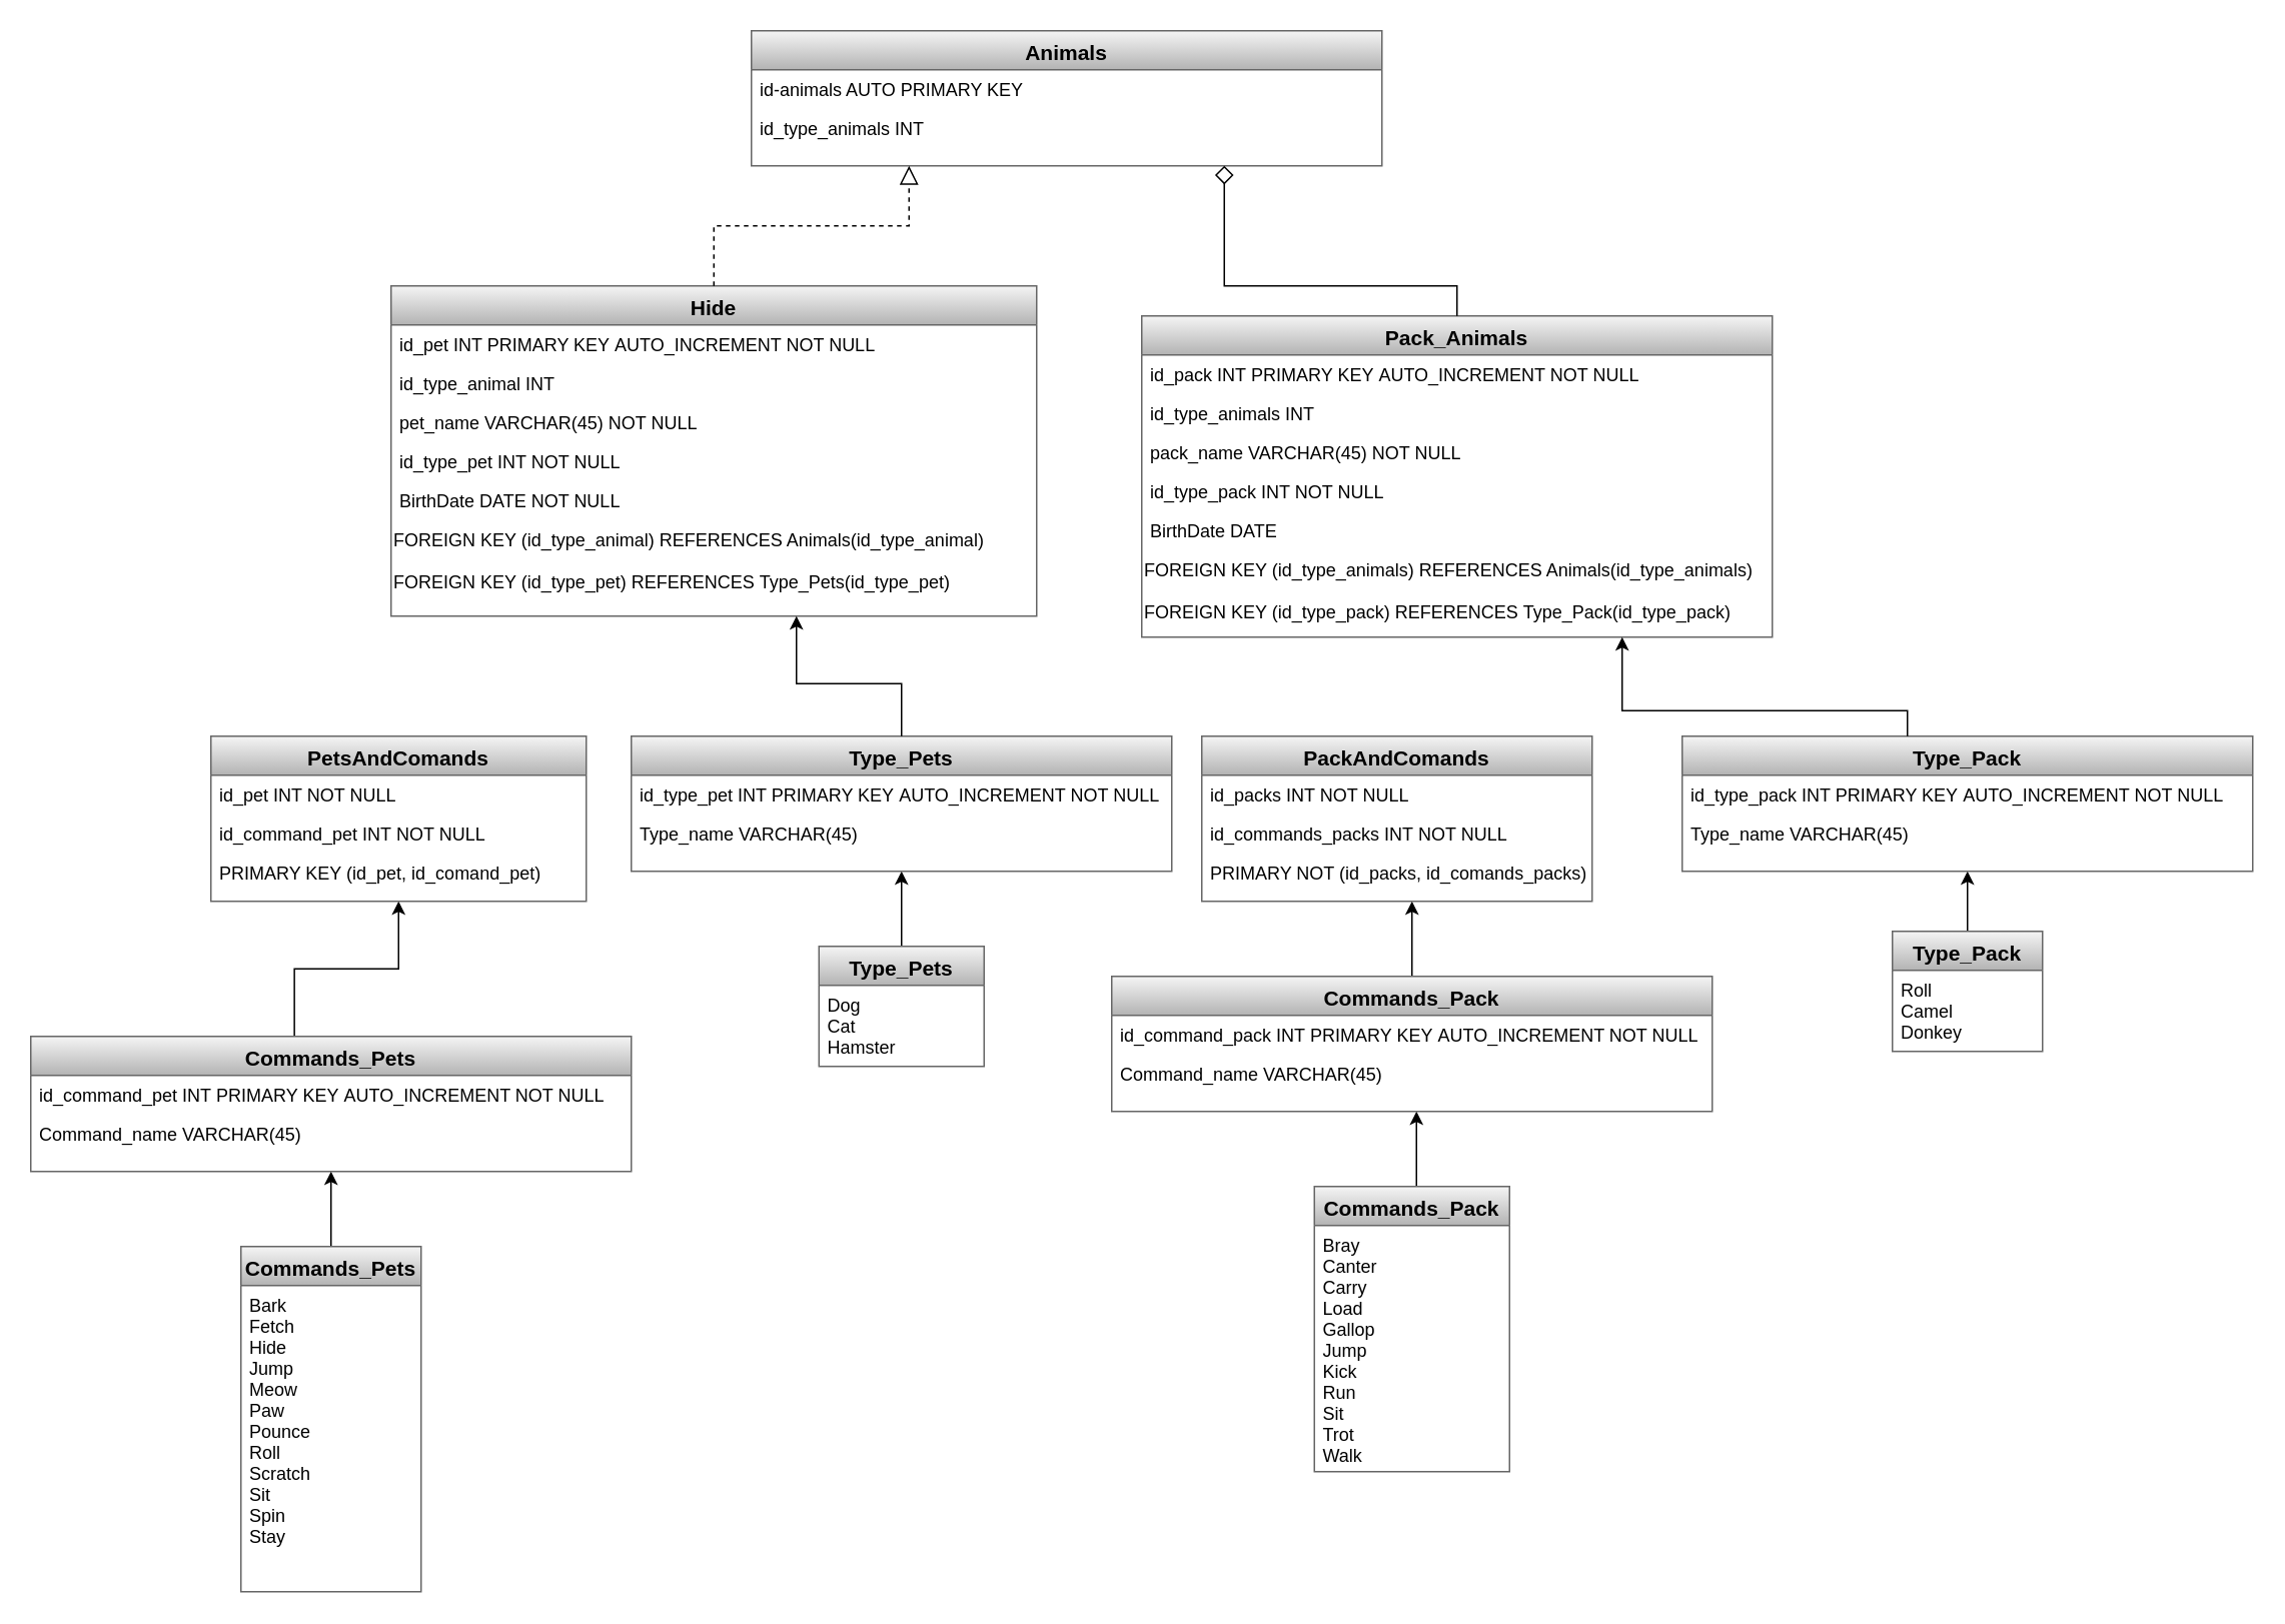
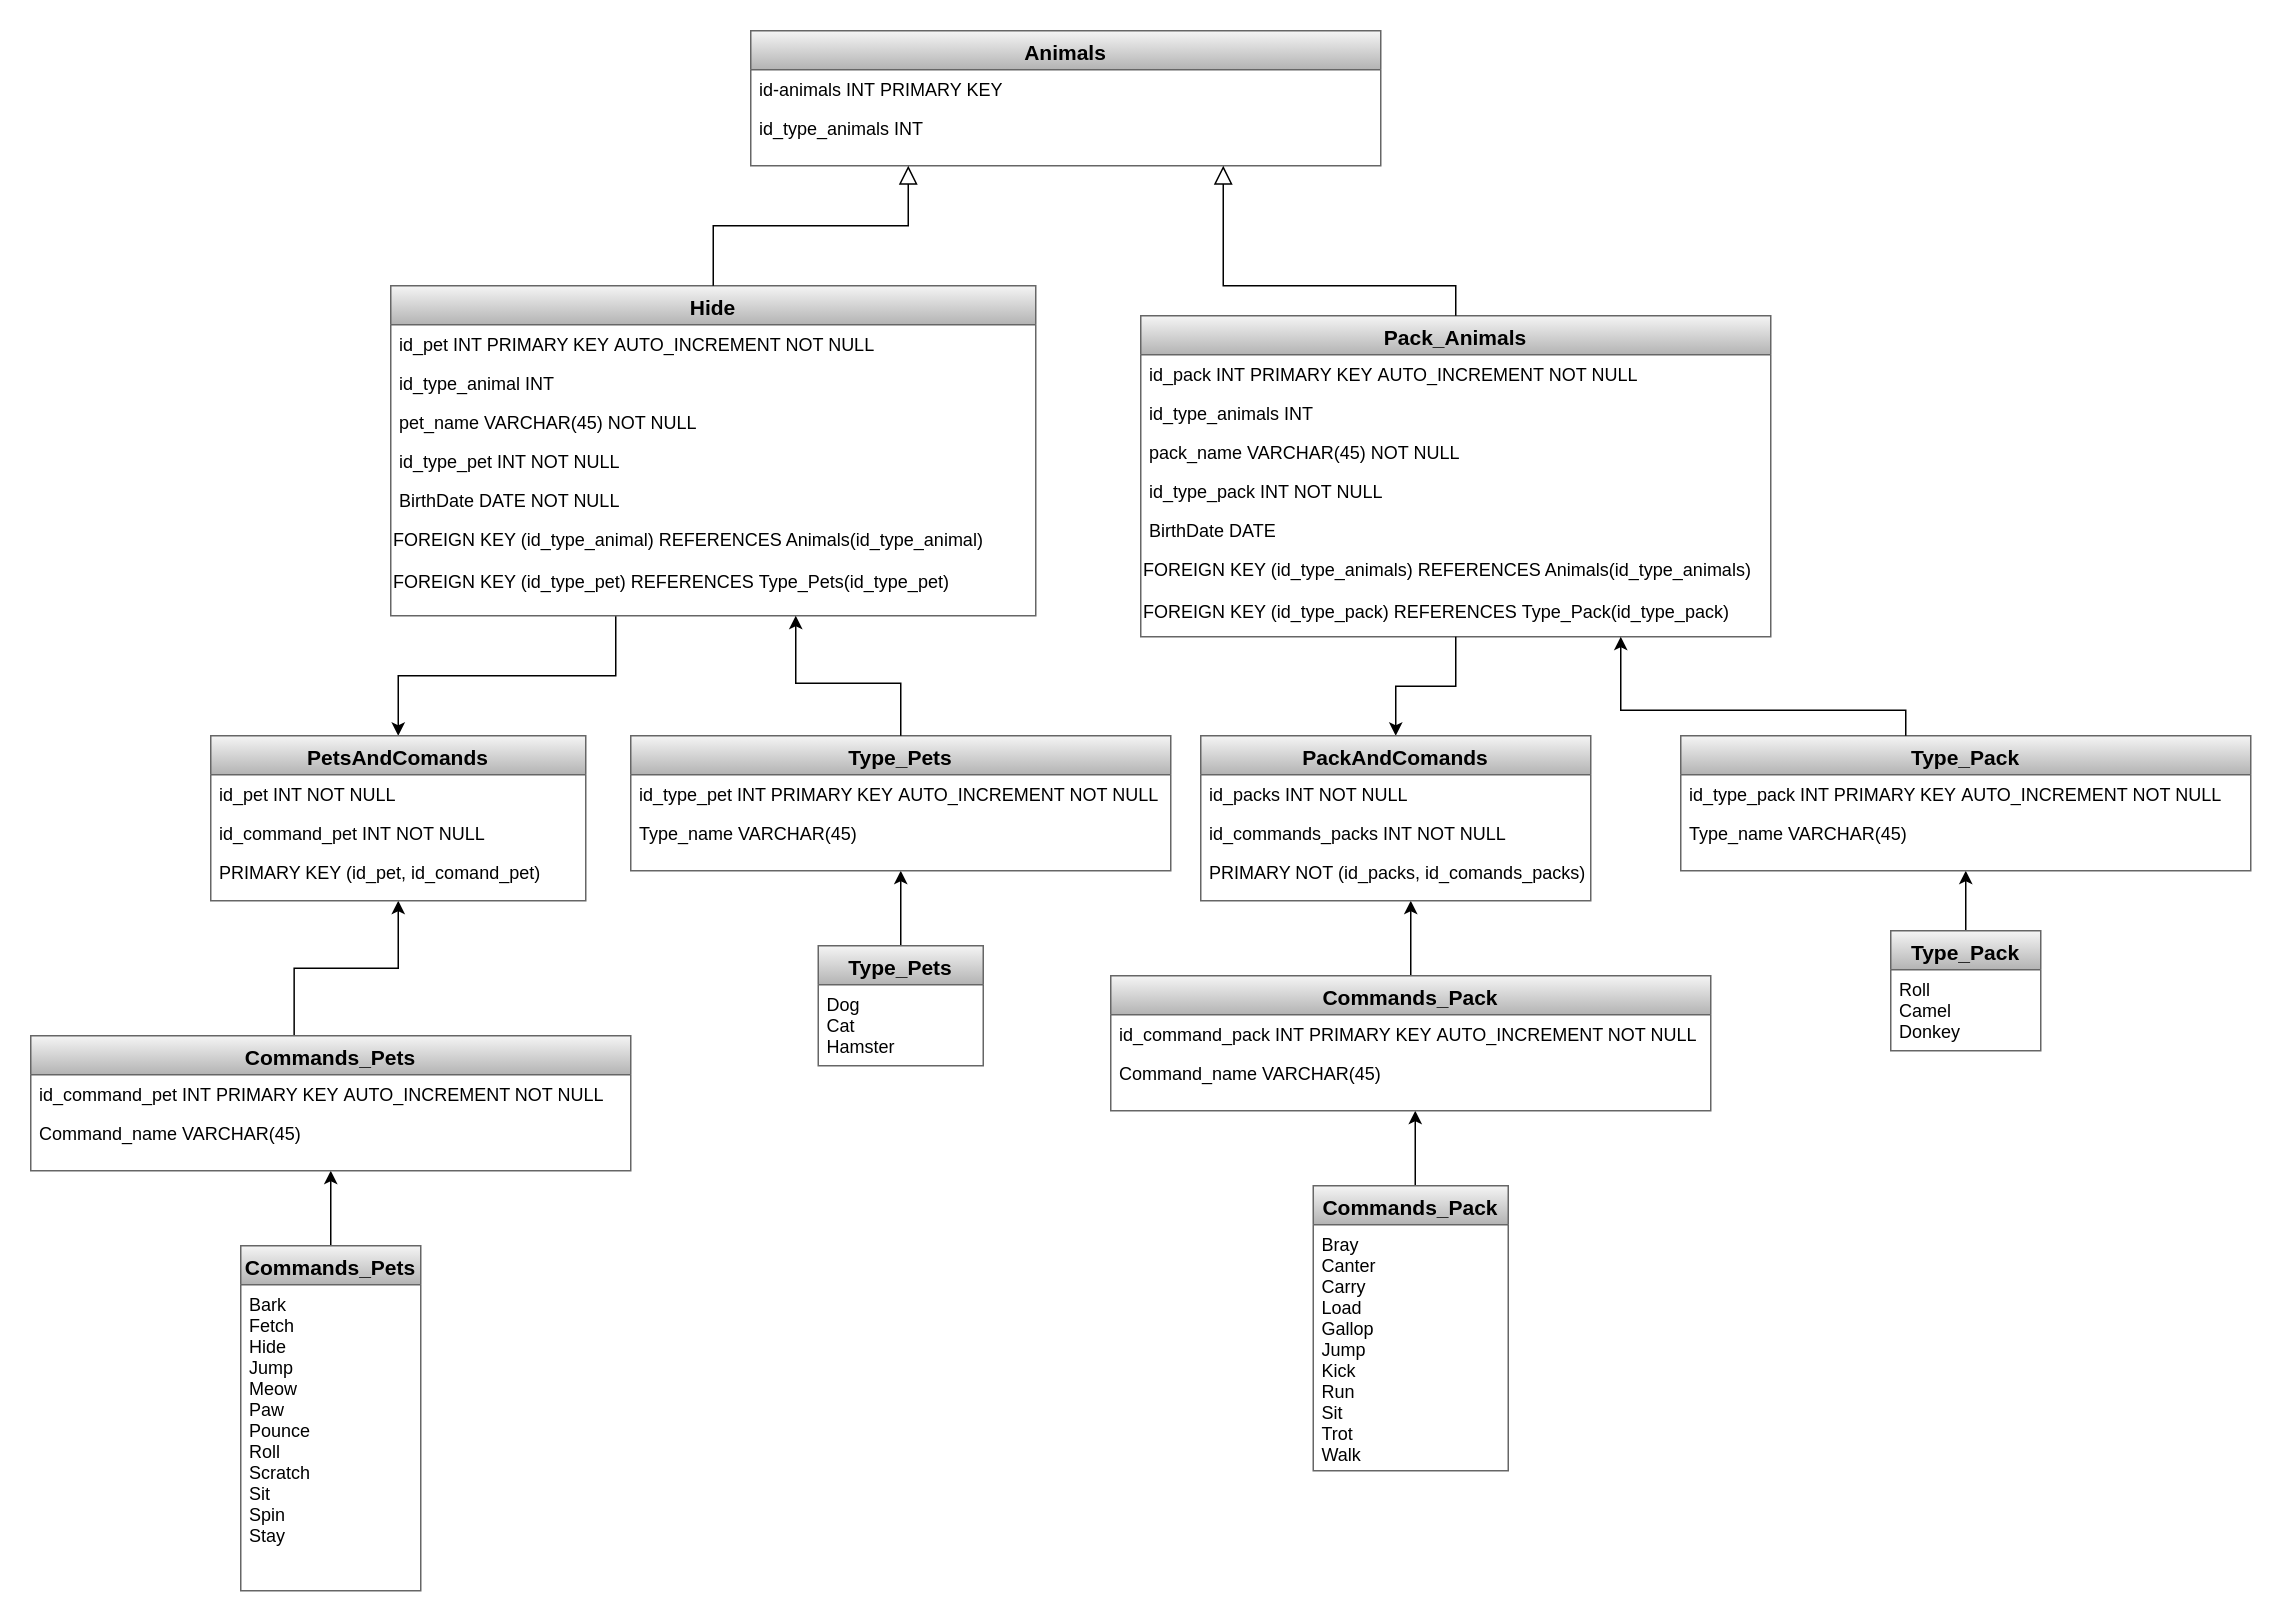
- <mxCell id="3" value="id-animals AUTO PRIMARY KEY" style="text;align=left;verticalAlign=top;spacingLeft=4;spacingRight=4;overflow=hidden;rotatable=0;points=[[0,0.5],[1,0.5]];portConstraint=eastwest;" parent="2" vertex="1"><mxGeometry y="26" width="420" height="26" as="geometry" /></mxCell>
+ <mxCell id="3" value="id-animals INT PRIMARY KEY" style="text;align=left;verticalAlign=top;spacingLeft=4;spacingRight=4;overflow=hidden;rotatable=0;points=[[0,0.5],[1,0.5]];portConstraint=eastwest;" parent="2" vertex="1"><mxGeometry y="26" width="420" height="26" as="geometry" /></mxCell>
- <mxCell id="23" value="" style="endArrow=diamond;endSize=10;endFill=0;shadow=0;strokeWidth=1;rounded=0;edgeStyle=elbowEdgeStyle;elbow=vertical;entryX=0.75;entryY=1;entryDx=0;entryDy=0;exitX=0.5;exitY=0;exitDx=0;exitDy=0;" parent="1" source="15" target="2" edge="1"><mxGeometry width="160" relative="1" as="geometry"><mxPoint x="970" y="290" as="sourcePoint" /><mxPoint x="750" y="130" as="targetPoint" /><Array as="points"><mxPoint x="750" y="190" /></Array></mxGeometry></mxCell>
+ <mxCell id="23" value="" style="endArrow=block;endSize=10;endFill=0;shadow=0;strokeWidth=1;rounded=0;edgeStyle=elbowEdgeStyle;elbow=vertical;entryX=0.75;entryY=1;entryDx=0;entryDy=0;exitX=0.5;exitY=0;exitDx=0;exitDy=0;" parent="1" source="15" target="2" edge="1"><mxGeometry width="160" relative="1" as="geometry"><mxPoint x="970" y="290" as="sourcePoint" /><mxPoint x="750" y="130" as="targetPoint" /><Array as="points"><mxPoint x="750" y="190" /></Array></mxGeometry></mxCell>
- <mxCell id="14" value="" style="endArrow=block;endSize=10;endFill=0;shadow=0;strokeWidth=1;rounded=0;edgeStyle=elbowEdgeStyle;elbow=vertical;entryX=0.25;entryY=1;entryDx=0;entryDy=0;dashed=1;" parent="1" source="6" target="2" edge="1"><mxGeometry width="160" relative="1" as="geometry"><mxPoint x="470" y="153" as="sourcePoint" /><mxPoint x="640" y="120" as="targetPoint" /><Array as="points" /></mxGeometry></mxCell>
+ <mxCell id="14" value="" style="endArrow=block;endSize=10;endFill=0;shadow=0;strokeWidth=1;rounded=0;edgeStyle=elbowEdgeStyle;elbow=vertical;entryX=0.25;entryY=1;entryDx=0;entryDy=0;" parent="1" source="6" target="2" edge="1"><mxGeometry width="160" relative="1" as="geometry"><mxPoint x="470" y="153" as="sourcePoint" /><mxPoint x="640" y="120" as="targetPoint" /><Array as="points" /></mxGeometry></mxCell>
+ <mxCell id="5" value="" style="edgeStyle=orthogonalEdgeStyle;rounded=0;orthogonalLoop=1;jettySize=auto;html=1;" parent="1" source="6" target="52" edge="1"><mxGeometry relative="1" as="geometry"><mxPoint x="405" y="420" as="sourcePoint" /><Array as="points"><mxPoint x="410" y="450" /><mxPoint x="265" y="450" /></Array></mxGeometry></mxCell>
+ <mxCell id="56" style="edgeStyle=orthogonalEdgeStyle;rounded=0;orthogonalLoop=1;jettySize=auto;html=1;" parent="1" source="15" target="57" edge="1"><mxGeometry relative="1" as="geometry" /></mxCell>
